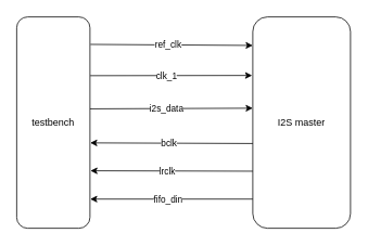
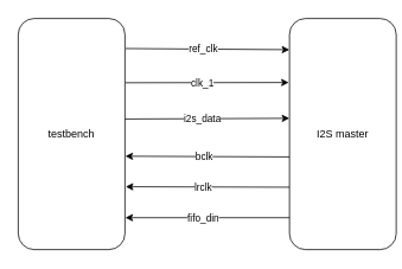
- <mxCell id="8" value="testbench" style="rounded=1;whiteSpace=wrap;html=1;" vertex="1" parent="1"><mxGeometry x="20" y="20" width="90" height="260" as="geometry" /></mxCell>
+ <mxCell id="8" value="testbench" style="rounded=1;whiteSpace=wrap;html=1;" vertex="1" parent="1"><mxGeometry x="20" y="20" width="120" height="260" as="geometry" /></mxCell>
- <mxCell id="15" value="I2S master" style="rounded=1;whiteSpace=wrap;html=1;" vertex="1" parent="1"><mxGeometry x="310" y="20" width="120" height="260" as="geometry" /></mxCell>
+ <mxCell id="15" value="I2S master" style="rounded=1;whiteSpace=wrap;html=1;" vertex="1" parent="1"><mxGeometry x="325" y="20" width="120" height="260" as="geometry" /></mxCell>
